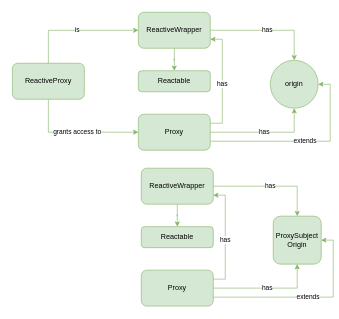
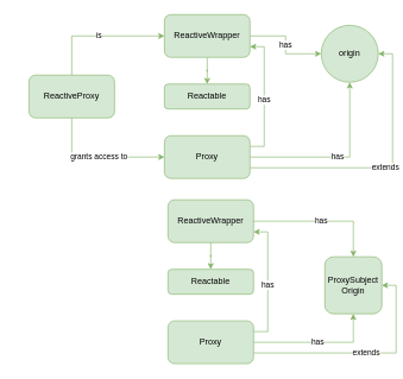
- <mxCell id="12" value="ReactiveProxy" style="rounded=1;whiteSpace=wrap;html=1;fillColor=#d5e8d4;strokeColor=#82b366;" vertex="1" parent="1"><mxGeometry x="20" y="105" width="120" height="60" as="geometry" /></mxCell>
+ <mxCell id="12" value="ReactiveProxy" style="rounded=1;whiteSpace=wrap;html=1;fillColor=#d5e8d4;strokeColor=#82b366;" vertex="1" parent="1"><mxGeometry x="40" y="105" width="120" height="60" as="geometry" /></mxCell>
- <mxCell id="2" value="origin" style="ellipse;whiteSpace=wrap;html=1;aspect=fixed;fillColor=#d5e8d4;strokeColor=#82b366;" vertex="1" parent="1"><mxGeometry x="450" y="100" width="80" height="80" as="geometry" /></mxCell>
+ <mxCell id="2" value="origin" style="ellipse;whiteSpace=wrap;html=1;aspect=fixed;fillColor=#d5e8d4;strokeColor=#82b366;" vertex="1" parent="1"><mxGeometry x="450" y="35" width="80" height="80" as="geometry" /></mxCell>
